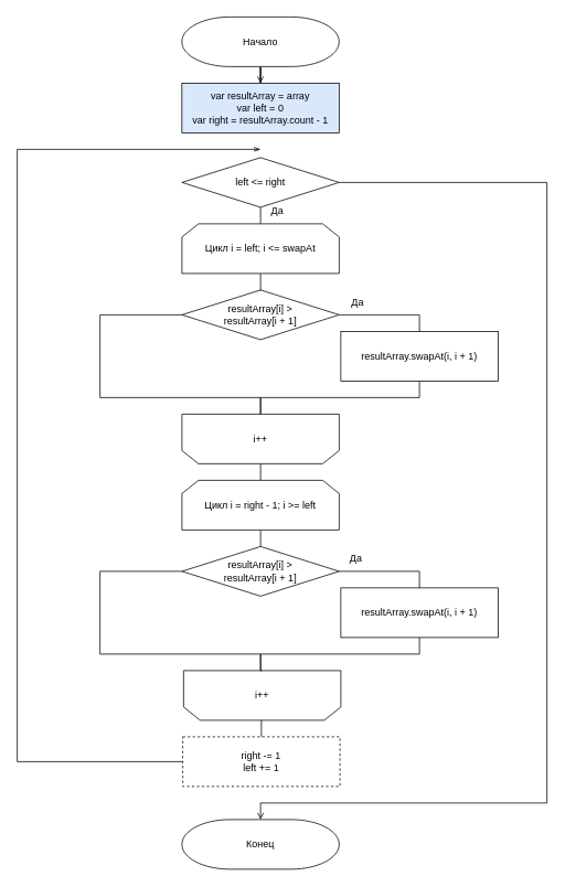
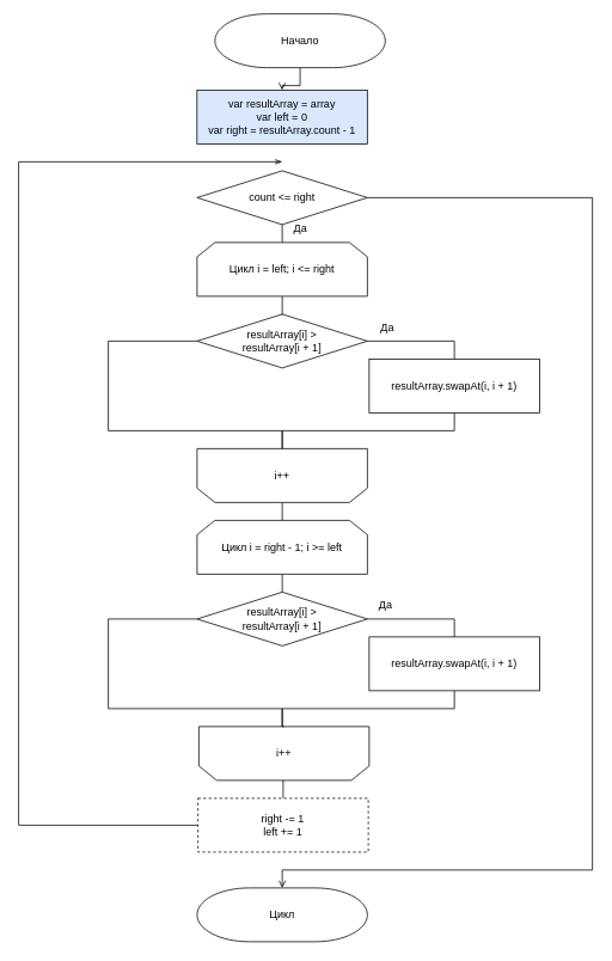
- <mxCell id="3" value="Начало" style="strokeWidth=1;html=1;shape=mxgraph.flowchart.terminator;whiteSpace=wrap;" parent="1" vertex="1"><mxGeometry x="218.94" y="20" width="190" height="60" as="geometry" /></mxCell>
+ <mxCell id="3" value="Начало" style="strokeWidth=1;html=1;shape=mxgraph.flowchart.terminator;whiteSpace=wrap;" parent="1" vertex="1"><mxGeometry x="238.94" y="15" width="190" height="60" as="geometry" /></mxCell>
- <mxCell id="14" value="&lt;span style=&quot;text-align: left;&quot;&gt;left &amp;lt;= right&lt;/span&gt;" style="strokeWidth=1;html=1;shape=mxgraph.flowchart.decision;whiteSpace=wrap;" parent="1" vertex="1"><mxGeometry x="218.94" y="190" width="190" height="60" as="geometry" /></mxCell>
+ <mxCell id="14" value="&lt;span style=&quot;text-align: left;&quot;&gt;count &amp;lt;= right&lt;/span&gt;" style="strokeWidth=1;html=1;shape=mxgraph.flowchart.decision;whiteSpace=wrap;" parent="1" vertex="1"><mxGeometry x="218.94" y="190" width="190" height="60" as="geometry" /></mxCell>
- <mxCell id="5" value="Цикл i = left; i &amp;lt;= swapAt" style="shape=loopLimit;whiteSpace=wrap;html=1;strokeWidth=1;" parent="1" vertex="1"><mxGeometry x="219" y="270" width="190" height="60" as="geometry" /></mxCell>
+ <mxCell id="5" value="Цикл i = left; i &amp;lt;= right" style="shape=loopLimit;whiteSpace=wrap;html=1;strokeWidth=1;" parent="1" vertex="1"><mxGeometry x="219" y="270" width="190" height="60" as="geometry" /></mxCell>
- <mxCell id="10" value="Конец" style="strokeWidth=1;html=1;shape=mxgraph.flowchart.terminator;whiteSpace=wrap;" parent="1" vertex="1"><mxGeometry x="219" y="990" width="190" height="60" as="geometry" /></mxCell>
+ <mxCell id="10" value="Цикл" style="strokeWidth=1;html=1;shape=mxgraph.flowchart.terminator;whiteSpace=wrap;" parent="1" vertex="1"><mxGeometry x="219" y="990" width="190" height="60" as="geometry" /></mxCell>
